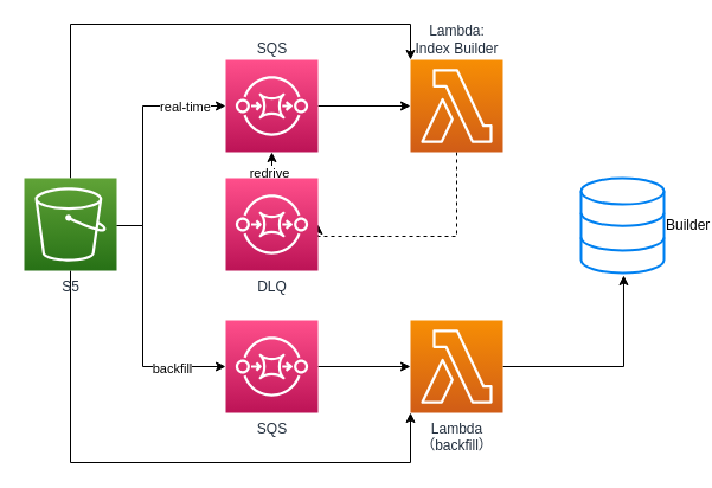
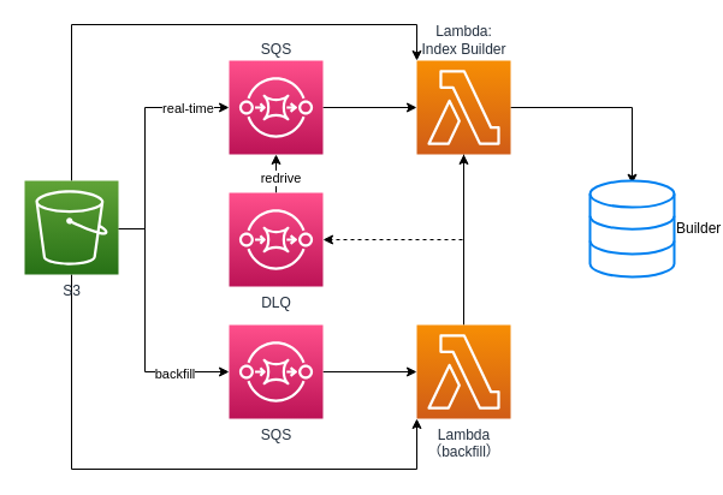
+ <mxCell id="11" style="edgeStyle=orthogonalEdgeStyle;rounded=0;orthogonalLoop=1;jettySize=auto;html=1;exitX=1;exitY=0.5;exitDx=0;exitDy=0;exitPerimeter=0;entryX=0.5;entryY=0.034;entryDx=0;entryDy=0;entryPerimeter=0;" edge="1" parent="1" source="13" target="18"><mxGeometry relative="1" as="geometry" /></mxCell>
- <mxCell id="21" value="DLQ" style="sketch=0;points=[[0,0,0],[0.25,0,0],[0.5,0,0],[0.75,0,0],[1,0,0],[0,1,0],[0.25,1,0],[0.5,1,0],[0.75,1,0],[1,1,0],[0,0.25,0],[0,0.5,0],[0,0.75,0],[1,0.25,0],[1,0.5,0],[1,0.75,0]];outlineConnect=0;fontColor=#232F3E;gradientColor=#FF4F8B;gradientDirection=north;fillColor=#BC1356;strokeColor=#ffffff;dashed=0;verticalLabelPosition=bottom;verticalAlign=top;align=center;html=1;fontSize=12;fontStyle=0;aspect=fixed;shape=mxgraph.aws4.resourceIcon;resIcon=mxgraph.aws4.sqs;" vertex="1" parent="1"><mxGeometry x="190" y="150" width="78" height="78" as="geometry" /></mxCell>
+ <mxCell id="21" value="DLQ" style="sketch=0;points=[[0,0,0],[0.25,0,0],[0.5,0,0],[0.75,0,0],[1,0,0],[0,1,0],[0.25,1,0],[0.5,1,0],[0.75,1,0],[1,1,0],[0,0.25,0],[0,0.5,0],[0,0.75,0],[1,0.25,0],[1,0.5,0],[1,0.75,0]];outlineConnect=0;fontColor=#232F3E;gradientColor=#FF4F8B;gradientDirection=north;fillColor=#BC1356;strokeColor=#ffffff;dashed=0;verticalLabelPosition=bottom;verticalAlign=top;align=center;html=1;fontSize=12;fontStyle=0;aspect=fixed;shape=mxgraph.aws4.resourceIcon;resIcon=mxgraph.aws4.sqs;" vertex="1" parent="1"><mxGeometry x="190" y="160" width="78" height="78" as="geometry" /></mxCell>
- <mxCell id="10" value="S5 " style="sketch=0;points=[[0,0,0],[0.25,0,0],[0.5,0,0],[0.75,0,0],[1,0,0],[0,1,0],[0.25,1,0],[0.5,1,0],[0.75,1,0],[1,1,0],[0,0.25,0],[0,0.5,0],[0,0.75,0],[1,0.25,0],[1,0.5,0],[1,0.75,0]];outlineConnect=0;fontColor=#232F3E;gradientColor=#60A337;gradientDirection=north;fillColor=#277116;strokeColor=#ffffff;dashed=0;verticalLabelPosition=bottom;verticalAlign=top;align=center;html=1;fontSize=12;fontStyle=0;aspect=fixed;shape=mxgraph.aws4.resourceIcon;resIcon=mxgraph.aws4.s3;" vertex="1" parent="1"><mxGeometry x="20" y="150" width="78" height="78" as="geometry" /></mxCell>
+ <mxCell id="10" value="S3 " style="sketch=0;points=[[0,0,0],[0.25,0,0],[0.5,0,0],[0.75,0,0],[1,0,0],[0,1,0],[0.25,1,0],[0.5,1,0],[0.75,1,0],[1,1,0],[0,0.25,0],[0,0.5,0],[0,0.75,0],[1,0.25,0],[1,0.5,0],[1,0.75,0]];outlineConnect=0;fontColor=#232F3E;gradientColor=#60A337;gradientDirection=north;fillColor=#277116;strokeColor=#ffffff;dashed=0;verticalLabelPosition=bottom;verticalAlign=top;align=center;html=1;fontSize=12;fontStyle=0;aspect=fixed;shape=mxgraph.aws4.resourceIcon;resIcon=mxgraph.aws4.s3;" vertex="1" parent="1"><mxGeometry x="20" y="150" width="78" height="78" as="geometry" /></mxCell>
- <mxCell id="16" style="edgeStyle=orthogonalEdgeStyle;rounded=0;orthogonalLoop=1;jettySize=auto;html=1;entryX=0.514;entryY=1.025;entryDx=0;entryDy=0;entryPerimeter=0;startArrow=none;startFill=0;" edge="1" parent="1" source="17" target="18"><mxGeometry relative="1" as="geometry" /></mxCell>
+ <mxCell id="16" style="edgeStyle=orthogonalEdgeStyle;rounded=0;orthogonalLoop=1;jettySize=auto;html=1;startArrow=none;startFill=0;" edge="1" parent="1" source="17" target="13"><mxGeometry relative="1" as="geometry" /></mxCell>
